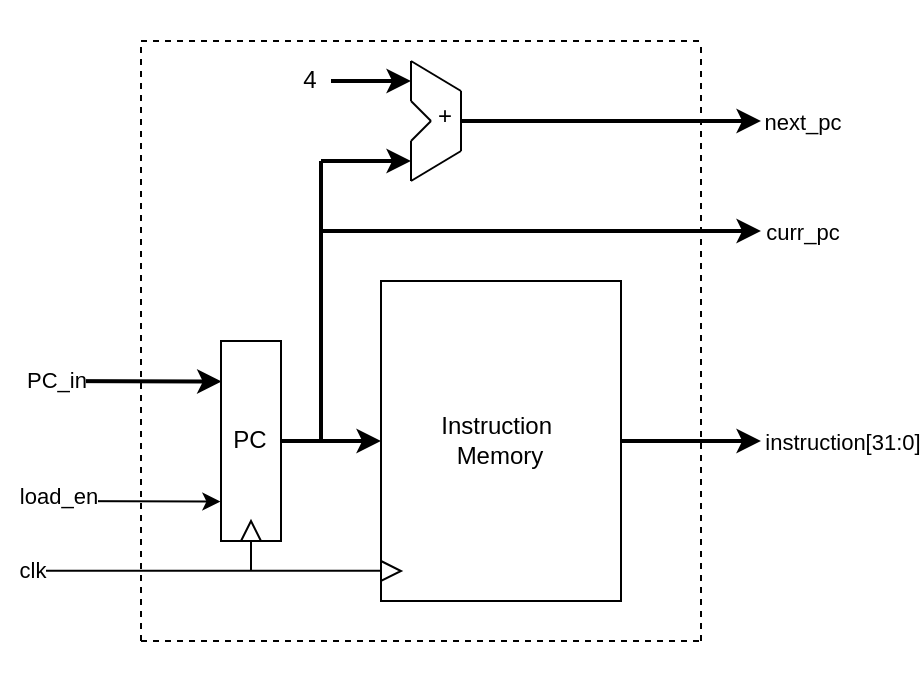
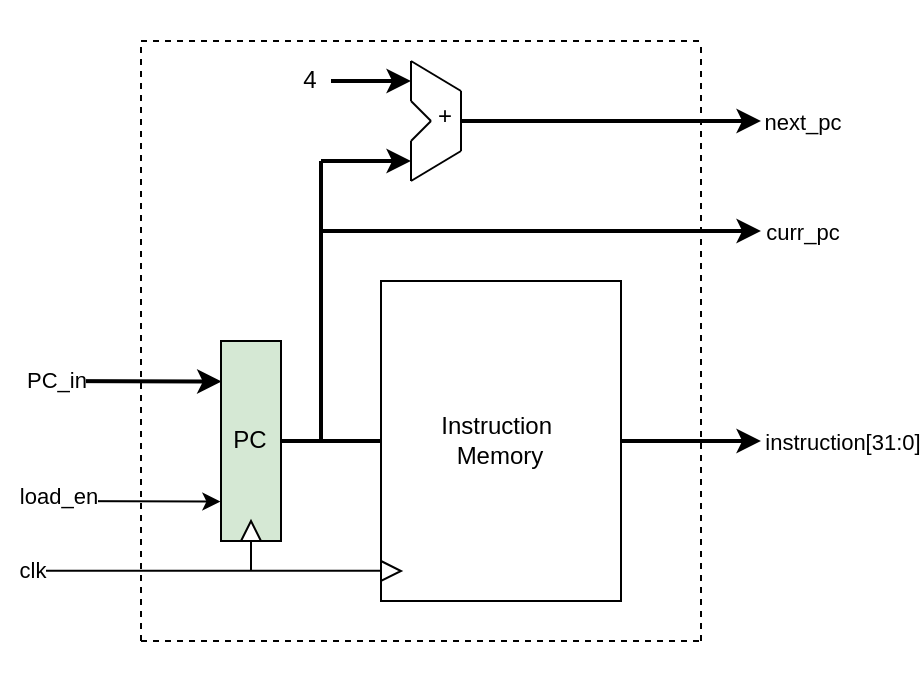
- <mxCell id="10" value="PC" style="rounded=0;whiteSpace=wrap;html=1;" vertex="1" parent="1"><mxGeometry x="110" y="170" width="30" height="100" as="geometry" /></mxCell>
+ <mxCell id="10" value="PC" style="rounded=0;whiteSpace=wrap;html=1;fillColor=#d5e8d4;" vertex="1" parent="1"><mxGeometry x="110" y="170" width="30" height="100" as="geometry" /></mxCell>
- <mxCell id="9" style="edgeStyle=orthogonalEdgeStyle;rounded=0;orthogonalLoop=1;jettySize=auto;html=1;exitX=1;exitY=0.5;exitDx=0;exitDy=0;entryX=0;entryY=0.5;entryDx=0;entryDy=0;strokeWidth=2;" edge="1" parent="1" source="10" target="4"><mxGeometry relative="1" as="geometry" /></mxCell>
+ <mxCell id="9" style="edgeStyle=orthogonalEdgeStyle;rounded=0;orthogonalLoop=1;jettySize=auto;html=1;exitX=1;exitY=0.5;exitDx=0;exitDy=0;entryX=0;entryY=0.5;entryDx=0;entryDy=0;strokeWidth=2;endArrow=none;" edge="1" parent="1" source="10" target="4"><mxGeometry relative="1" as="geometry" /></mxCell>
